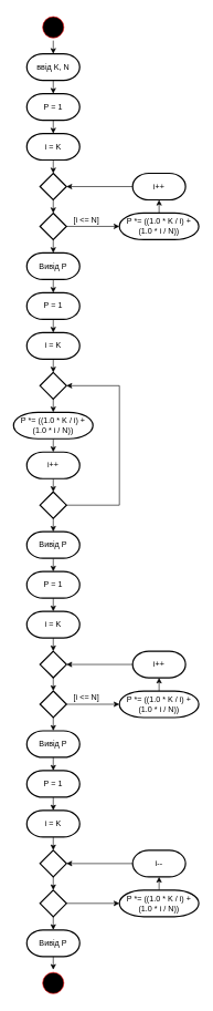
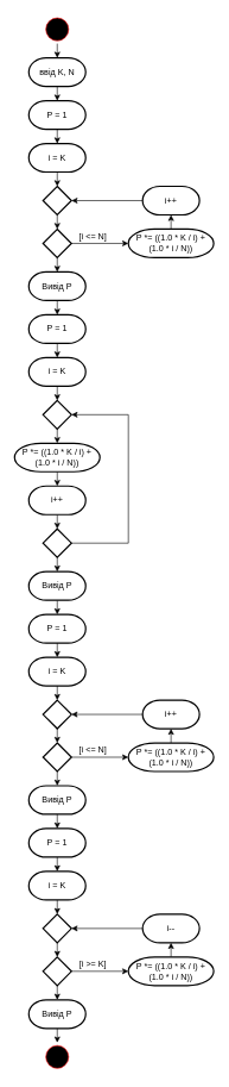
+ <mxCell id="63" value="[i &amp;gt;= K]" style="text;html=1;align=center;verticalAlign=middle;resizable=0;points=[];autosize=1;strokeColor=none;fillColor=none;" vertex="1" parent="1"><mxGeometry x="100" y="1335" width="60" height="30" as="geometry" /></mxCell>
